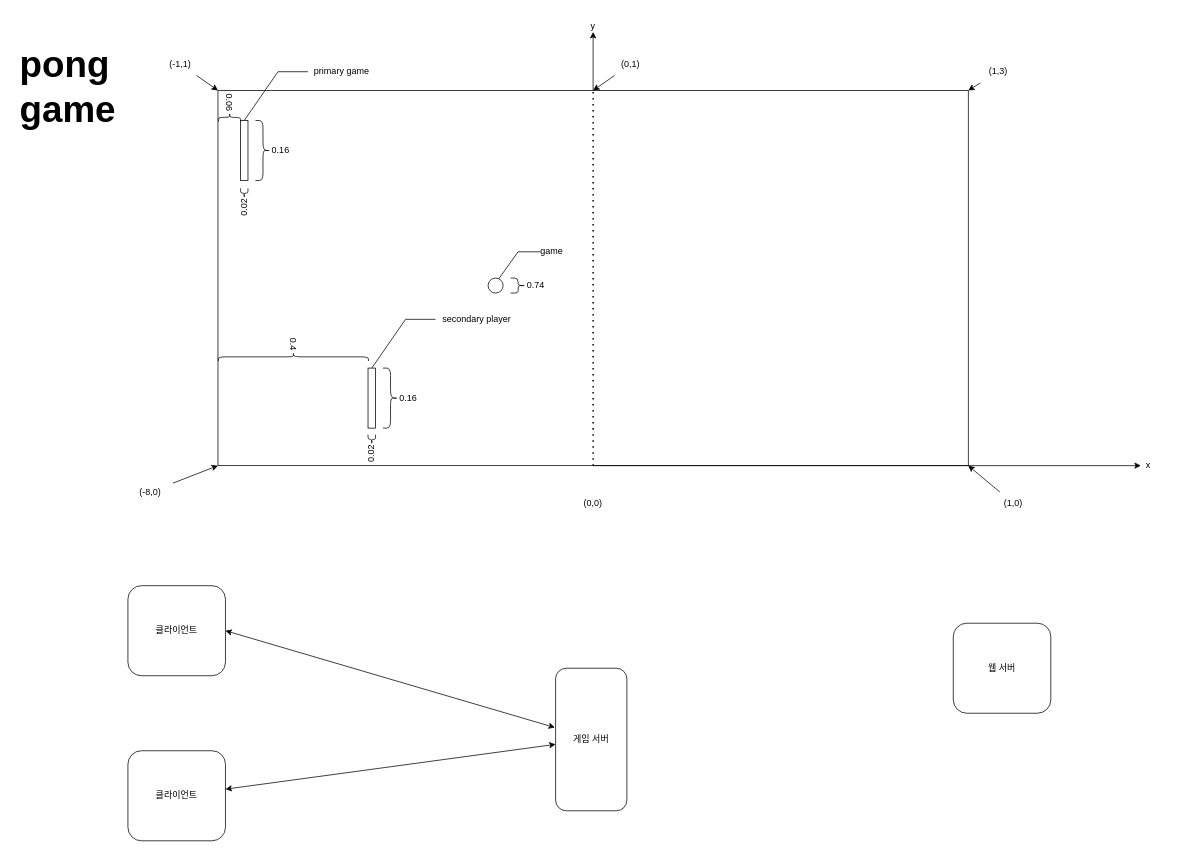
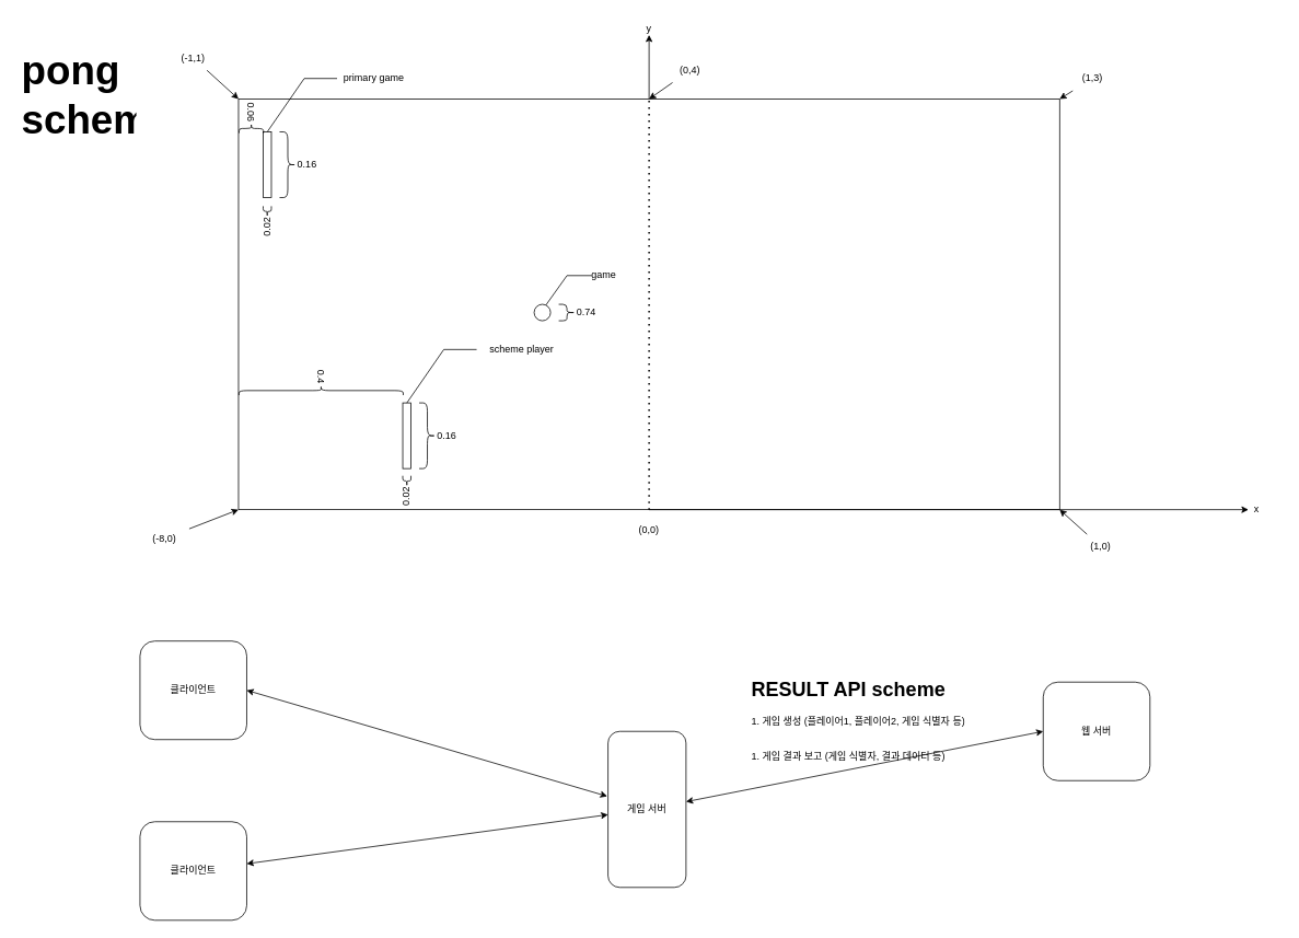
- <mxCell id="28" value="(-1,1)" style="text;html=1;strokeColor=none;fillColor=none;align=center;verticalAlign=middle;whiteSpace=wrap;rounded=0;" parent="1" vertex="1"><mxGeometry x="210" y="70" width="60" height="30" as="geometry" /></mxCell>
+ <mxCell id="28" value="(-1,1)" style="text;html=1;strokeColor=none;fillColor=none;align=center;verticalAlign=middle;whiteSpace=wrap;rounded=0;" parent="1" vertex="1"><mxGeometry x="205" y="55" width="60" height="30" as="geometry" /></mxCell>
- <mxCell id="32" value="(0,1)" style="text;html=1;strokeColor=none;fillColor=none;align=center;verticalAlign=middle;whiteSpace=wrap;rounded=0;" parent="1" vertex="1"><mxGeometry x="810" y="70" width="60" height="30" as="geometry" /></mxCell>
+ <mxCell id="32" value="(0,4)" style="text;html=1;strokeColor=none;fillColor=none;align=center;verticalAlign=middle;whiteSpace=wrap;rounded=0;" parent="1" vertex="1"><mxGeometry x="810" y="70" width="60" height="30" as="geometry" /></mxCell>
- <mxCell id="43" value="&lt;font style=&quot;font-size: 49px;&quot;&gt;&lt;b&gt;pong&lt;br&gt;game&lt;/b&gt;&lt;/font&gt;" style="text;strokeColor=none;fillColor=none;align=left;verticalAlign=middle;spacingLeft=4;spacingRight=4;overflow=hidden;points=[[0,0.5],[1,0.5]];portConstraint=eastwest;rotatable=0;whiteSpace=wrap;html=1;" parent="1" vertex="1"><mxGeometry x="20" y="40" width="150" height="150" as="geometry" /></mxCell>
+ <mxCell id="43" value="&lt;font style=&quot;font-size: 49px;&quot;&gt;&lt;b&gt;pong&lt;br&gt;scheme&lt;/b&gt;&lt;/font&gt;" style="text;strokeColor=none;fillColor=none;align=left;verticalAlign=middle;spacingLeft=4;spacingRight=4;overflow=hidden;points=[[0,0.5],[1,0.5]];portConstraint=eastwest;rotatable=0;whiteSpace=wrap;html=1;" parent="1" vertex="1"><mxGeometry x="20" y="40" width="150" height="150" as="geometry" /></mxCell>
- <mxCell id="11" value="secondary player" style="text;html=1;strokeColor=none;fillColor=none;align=center;verticalAlign=middle;whiteSpace=wrap;rounded=0;" parent="2" vertex="1"><mxGeometry x="290" y="290" width="110" height="30" as="geometry" /></mxCell>
+ <mxCell id="11" value="scheme player" style="text;html=1;strokeColor=none;fillColor=none;align=center;verticalAlign=middle;whiteSpace=wrap;rounded=0;" parent="2" vertex="1"><mxGeometry x="290" y="290" width="110" height="30" as="geometry" /></mxCell>
- <mxCell id="20" value="(0,0)" style="text;html=1;strokeColor=none;fillColor=none;align=center;verticalAlign=middle;whiteSpace=wrap;rounded=0;" parent="1" vertex="1"><mxGeometry x="760" y="655" width="60" height="30" as="geometry" /></mxCell>
+ <mxCell id="20" value="(0,0)" style="text;html=1;strokeColor=none;fillColor=none;align=center;verticalAlign=middle;whiteSpace=wrap;rounded=0;" parent="1" vertex="1"><mxGeometry x="760" y="630" width="60" height="30" as="geometry" /></mxCell>
- <mxCell id="30" value="(1,0)" style="text;html=1;strokeColor=none;fillColor=none;align=center;verticalAlign=middle;whiteSpace=wrap;rounded=0;" parent="1" vertex="1"><mxGeometry x="1320" y="655" width="60" height="30" as="geometry" /></mxCell>
+ <mxCell id="30" value="(1,0)" style="text;html=1;strokeColor=none;fillColor=none;align=center;verticalAlign=middle;whiteSpace=wrap;rounded=0;" parent="1" vertex="1"><mxGeometry x="1310" y="650" width="60" height="30" as="geometry" /></mxCell>
+ <mxCell id="42" value="&lt;h1&gt;RESULT API scheme&lt;/h1&gt;&lt;div&gt;1. 게임 생성 (플레이어1, 플레이어2, 게임 식별자 등)&lt;/div&gt;&lt;div&gt;&lt;br&gt;&lt;/div&gt;&lt;div&gt;&lt;br&gt;&lt;/div&gt;&lt;div&gt;1. 게임 결과 보고 (게임 식별자, 결과 데이터 등)&lt;/div&gt;" style="text;html=1;strokeColor=none;fillColor=none;spacing=5;spacingTop=-20;whiteSpace=wrap;overflow=hidden;rounded=0;" parent="1" vertex="1"><mxGeometry x="910" y="820" width="290" height="120" as="geometry" /></mxCell>
+ <mxCell id="36" style="edgeStyle=none;html=1;entryX=0;entryY=0.5;entryDx=0;entryDy=0;startArrow=classic;startFill=1;" parent="1" source="37" target="38" edge="1"><mxGeometry relative="1" as="geometry" /></mxCell>
